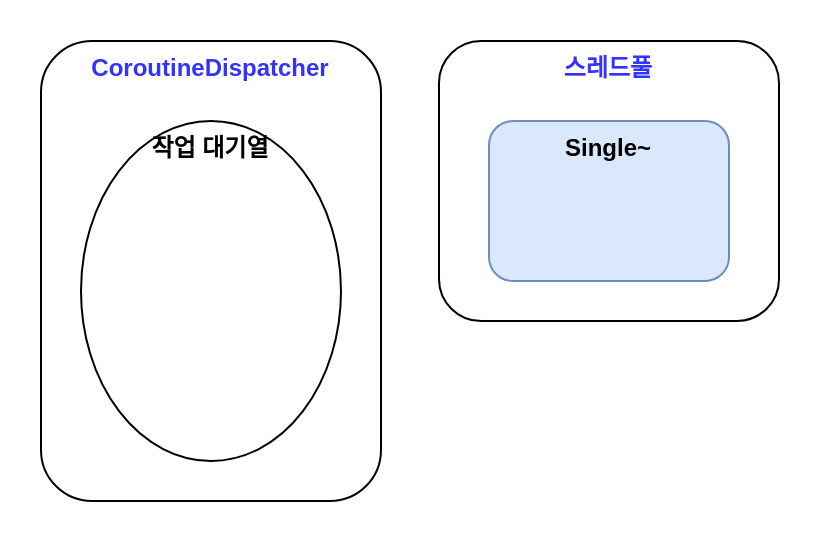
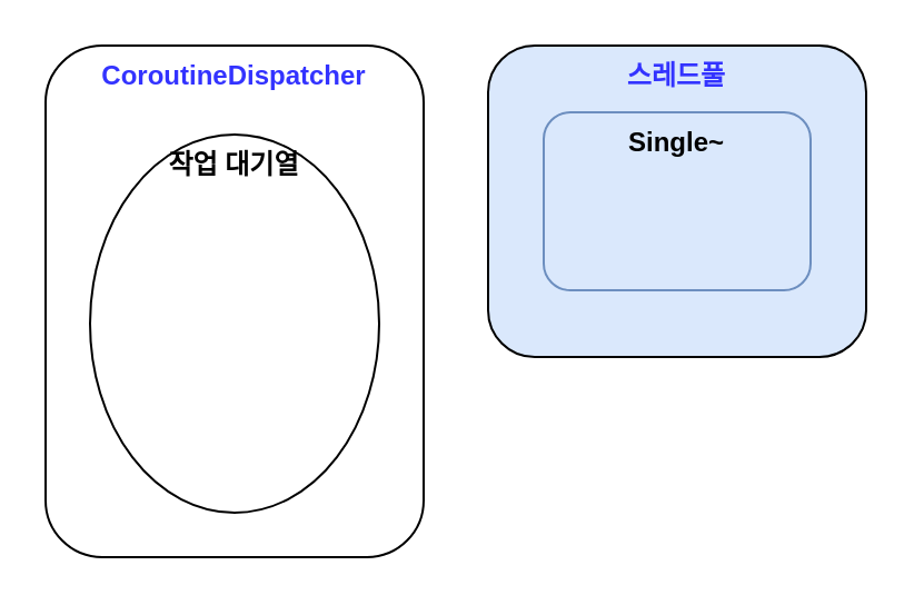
- <mxCell id="2" value="스레드풀" style="rounded=1;whiteSpace=wrap;html=1;fontStyle=1;verticalAlign=top;fontColor=#3333FF;" vertex="1" parent="1"><mxGeometry x="219" y="20" width="170" height="140" as="geometry" /></mxCell>
+ <mxCell id="2" value="스레드풀" style="rounded=1;whiteSpace=wrap;html=1;fontStyle=1;verticalAlign=top;fontColor=#3333FF;fillColor=#dae8fc;" vertex="1" parent="1"><mxGeometry x="219" y="20" width="170" height="140" as="geometry" /></mxCell>
- <mxCell id="3" value="Single~" style="rounded=1;whiteSpace=wrap;html=1;verticalAlign=top;fontStyle=1;fillColor=#dae8fc;strokeColor=#6c8ebf;" vertex="1" parent="1"><mxGeometry x="244" y="60" width="120" height="80" as="geometry" /></mxCell>
+ <mxCell id="3" value="Single~" style="rounded=1;whiteSpace=wrap;html=1;verticalAlign=top;fontStyle=1;fillColor=#dae8fc;strokeColor=#6c8ebf;" vertex="1" parent="1"><mxGeometry x="244" y="50" width="120" height="80" as="geometry" /></mxCell>
